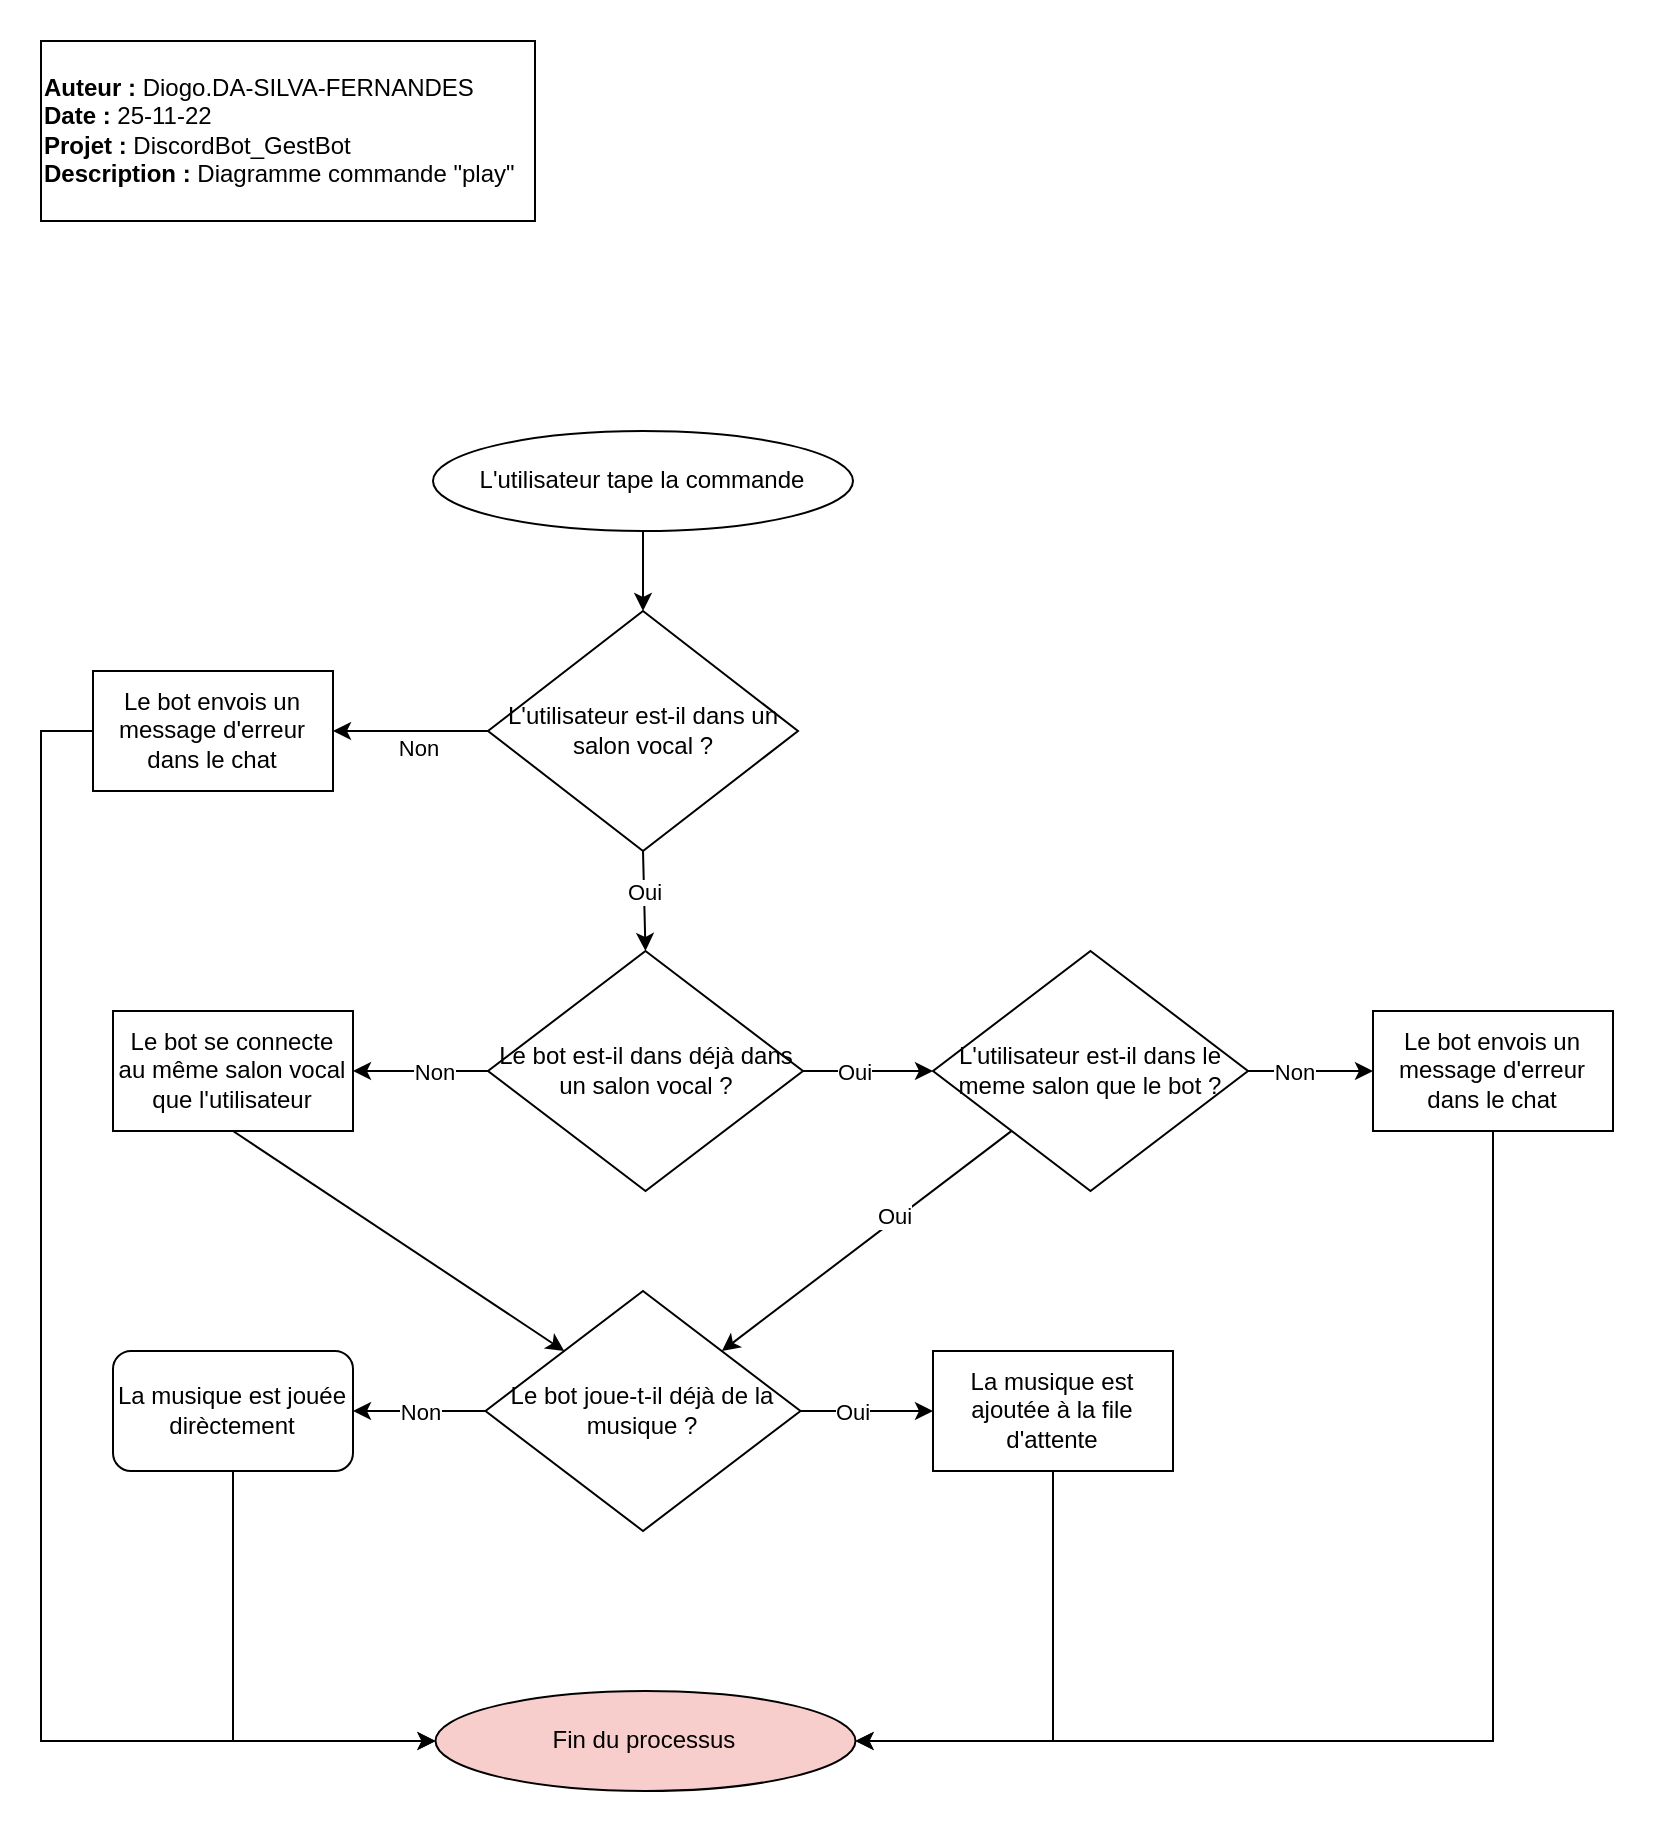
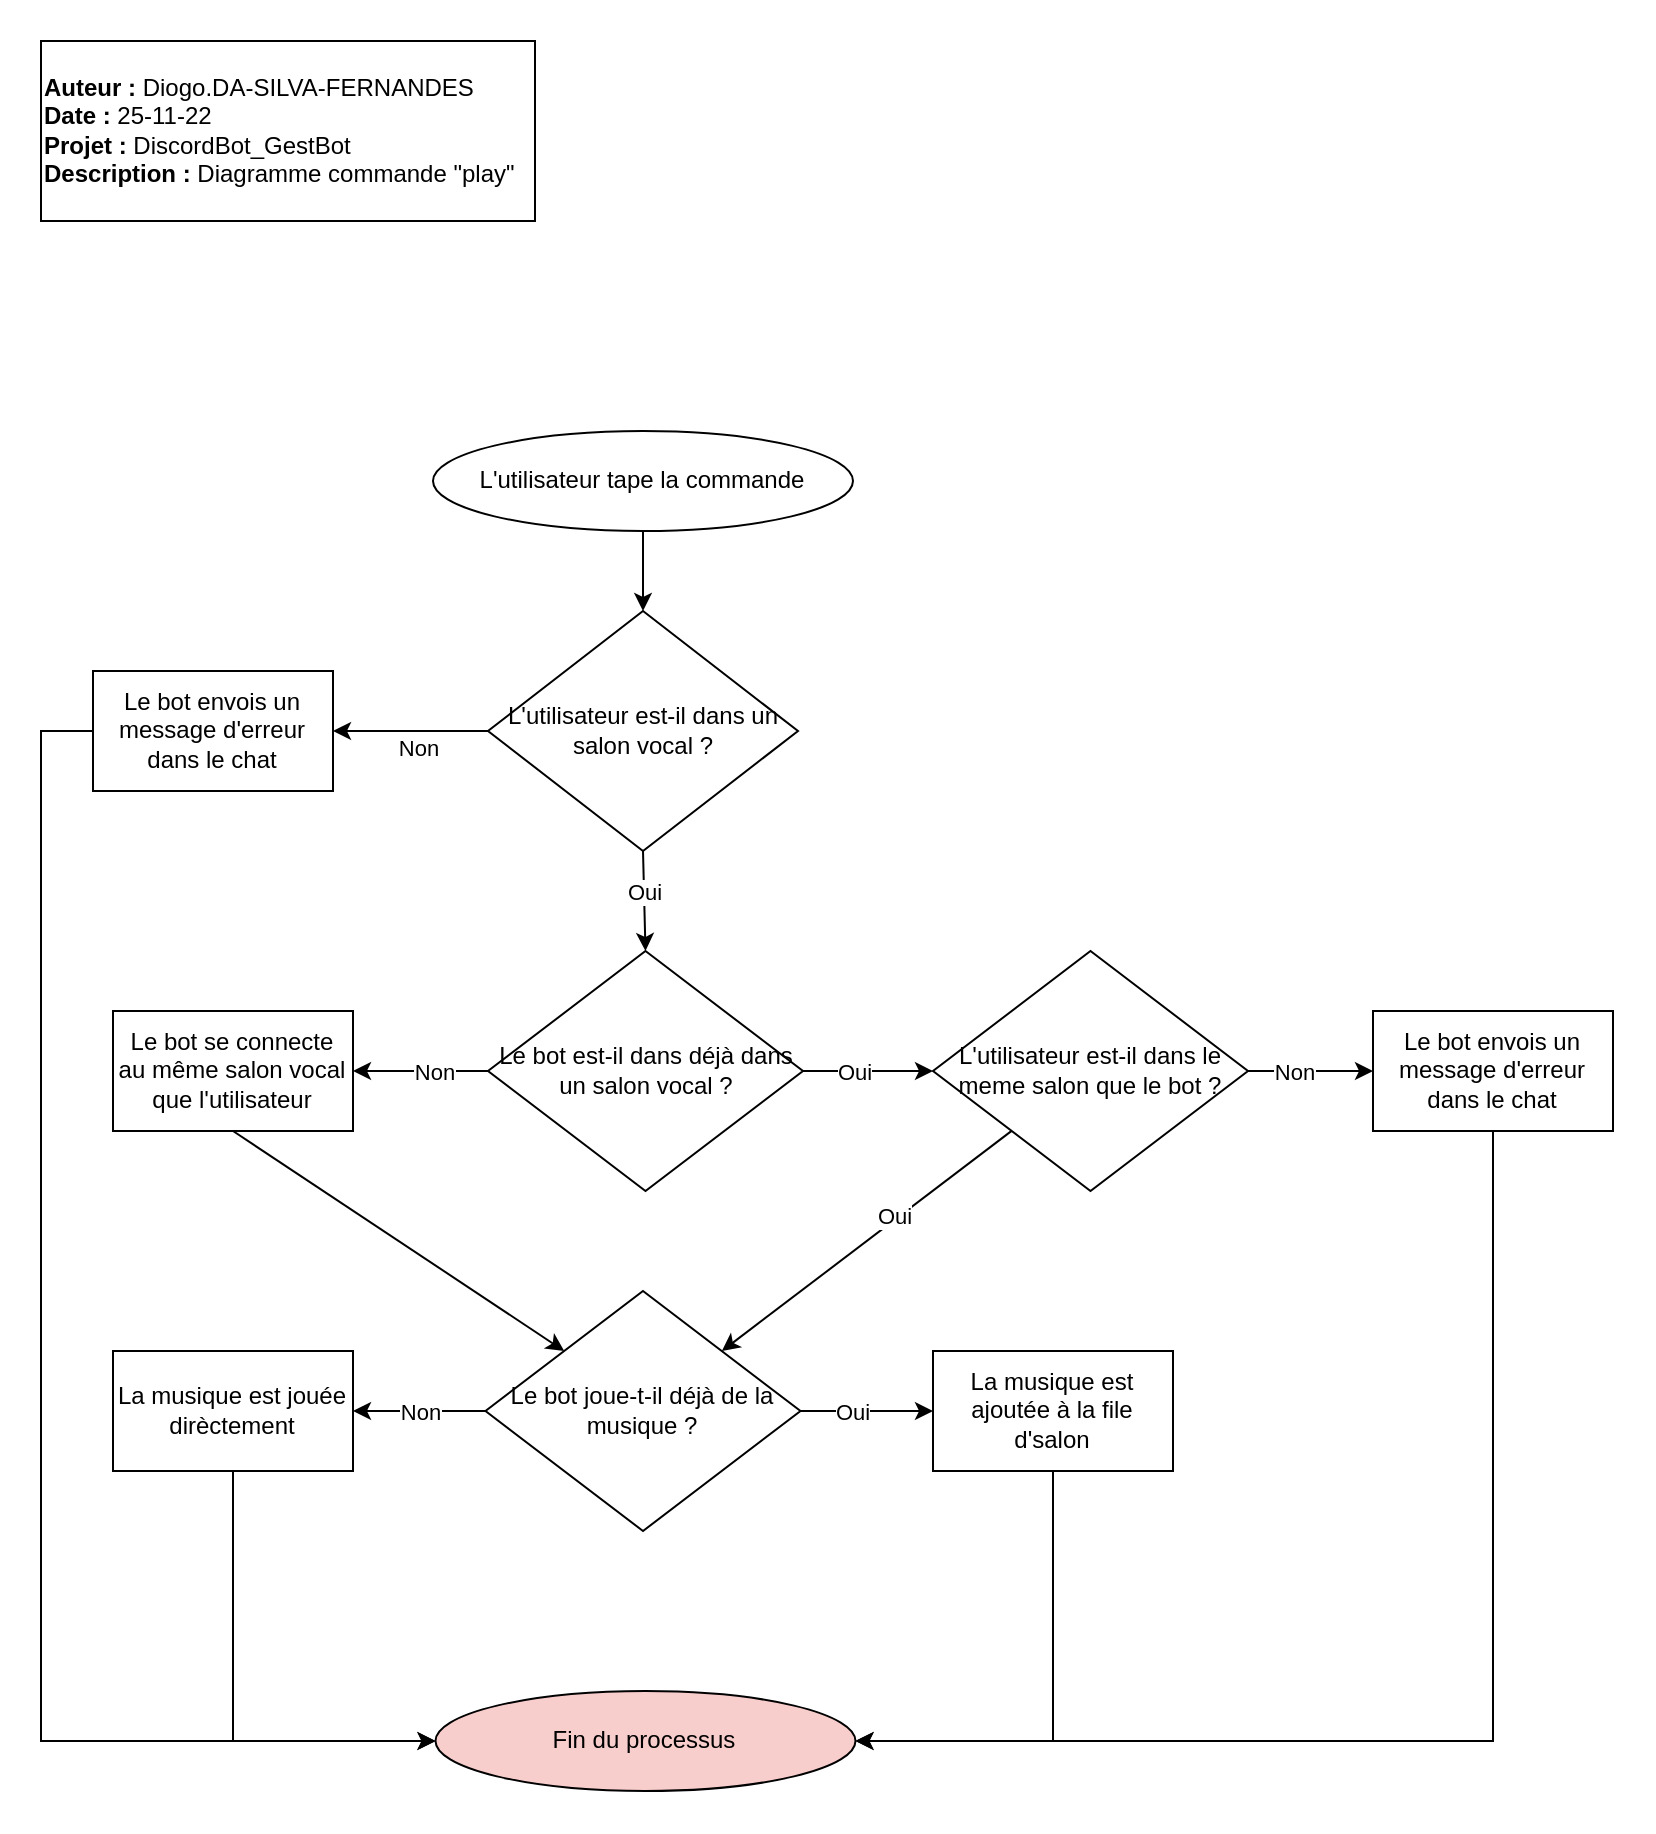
- <mxCell id="31" value="La musique est jouée dirèctement" style="whiteSpace=wrap;html=1;rounded=1;" vertex="1" parent="1"><mxGeometry x="56" y="675" width="120" height="60" as="geometry" /></mxCell>
+ <mxCell id="31" value="La musique est jouée dirèctement" style="rounded=0;whiteSpace=wrap;html=1;" vertex="1" parent="1"><mxGeometry x="56" y="675" width="120" height="60" as="geometry" /></mxCell>
- <mxCell id="33" value="La musique est ajoutée à la file d'attente" style="rounded=0;whiteSpace=wrap;html=1;" vertex="1" parent="1"><mxGeometry x="466" y="675" width="120" height="60" as="geometry" /></mxCell>
+ <mxCell id="33" value="La musique est ajoutée à la file d'salon" style="rounded=0;whiteSpace=wrap;html=1;" vertex="1" parent="1"><mxGeometry x="466" y="675" width="120" height="60" as="geometry" /></mxCell>
